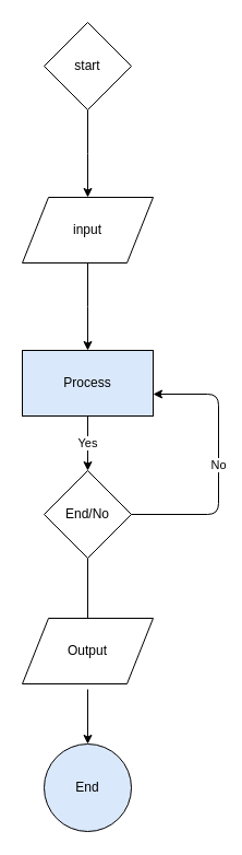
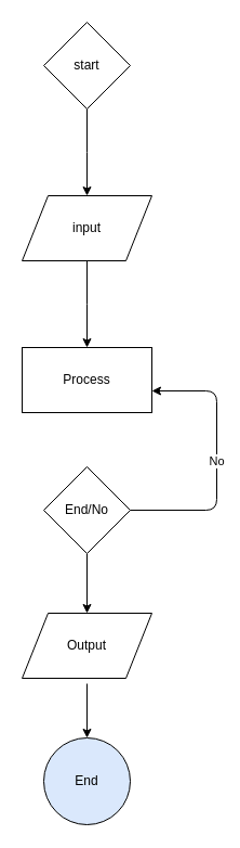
- <mxCell id="6" value="Process" style="rounded=0;whiteSpace=wrap;html=1;fillColor=#dae8fc;" vertex="1" parent="1"><mxGeometry x="20" y="320" width="120" height="60" as="geometry" /></mxCell>
+ <mxCell id="6" value="Process" style="rounded=0;whiteSpace=wrap;html=1;" vertex="1" parent="1"><mxGeometry x="20" y="320" width="120" height="60" as="geometry" /></mxCell>
- <mxCell id="13" value="Yes" style="endArrow=classic;html=1;exitX=0.5;exitY=1;exitDx=0;exitDy=0;entryX=0.5;entryY=0;entryDx=0;entryDy=0;" edge="1" parent="1" source="6" target="8"><mxGeometry width="50" height="50" relative="1" as="geometry"><mxPoint x="170" y="570" as="sourcePoint" /><mxPoint x="220" y="520" as="targetPoint" /></mxGeometry></mxCell>
- <mxCell id="7" style="edgeStyle=orthogonalEdgeStyle;rounded=0;orthogonalLoop=1;jettySize=auto;html=1;exitX=0.5;exitY=1;exitDx=0;exitDy=0;entryX=0.5;entryY=0;entryDx=0;entryDy=0;endArrow=none;" edge="1" parent="1" source="8" target="10"><mxGeometry relative="1" as="geometry" /></mxCell>
+ <mxCell id="7" style="edgeStyle=orthogonalEdgeStyle;rounded=0;orthogonalLoop=1;jettySize=auto;html=1;exitX=0.5;exitY=1;exitDx=0;exitDy=0;entryX=0.5;entryY=0;entryDx=0;entryDy=0;" edge="1" parent="1" source="8" target="10"><mxGeometry relative="1" as="geometry" /></mxCell>
